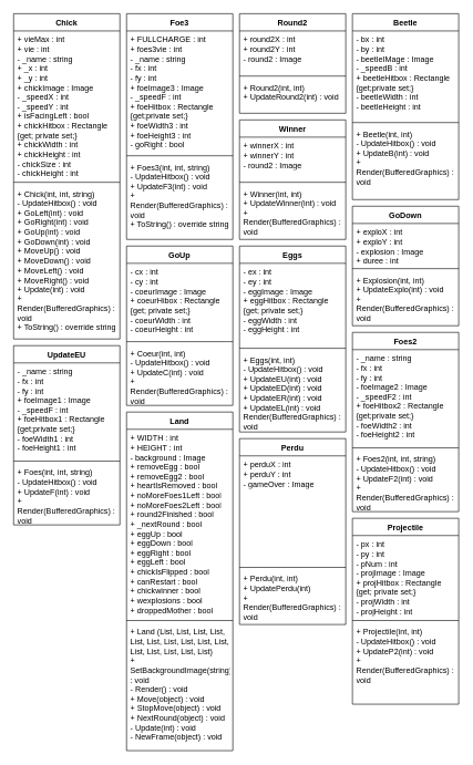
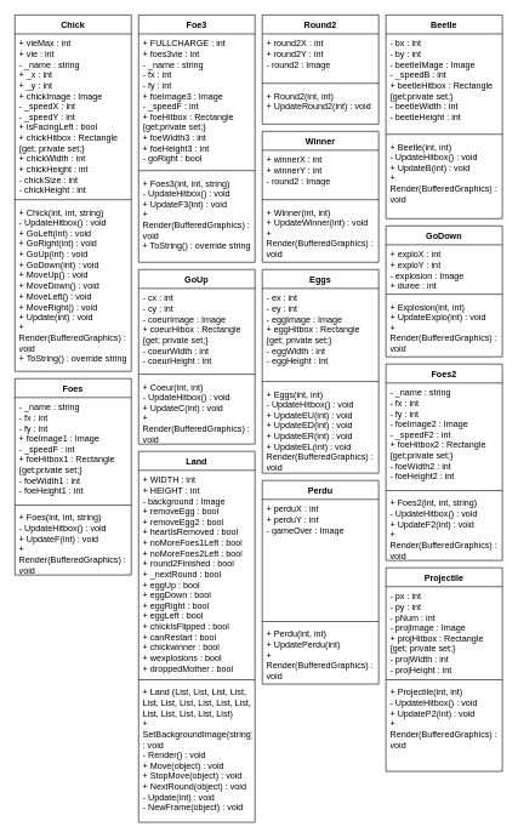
- <mxCell id="34" value="UpdateEU" style="swimlane;fontStyle=1;align=center;verticalAlign=top;childLayout=stackLayout;horizontal=1;startSize=26;horizontalStack=0;resizeParent=1;resizeParentMax=0;resizeLast=0;collapsible=1;marginBottom=0;whiteSpace=wrap;html=1;" vertex="1" parent="1"><mxGeometry x="20" y="520" width="160" height="270" as="geometry" /></mxCell>
+ <mxCell id="34" value="Foes" style="swimlane;fontStyle=1;align=center;verticalAlign=top;childLayout=stackLayout;horizontal=1;startSize=26;horizontalStack=0;resizeParent=1;resizeParentMax=0;resizeLast=0;collapsible=1;marginBottom=0;whiteSpace=wrap;html=1;" vertex="1" parent="1"><mxGeometry x="20" y="520" width="160" height="270" as="geometry" /></mxCell>
